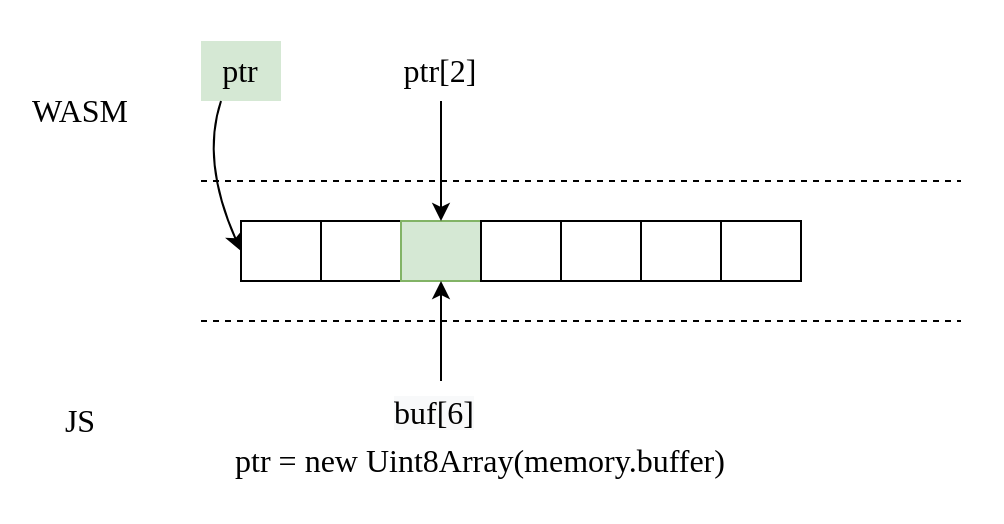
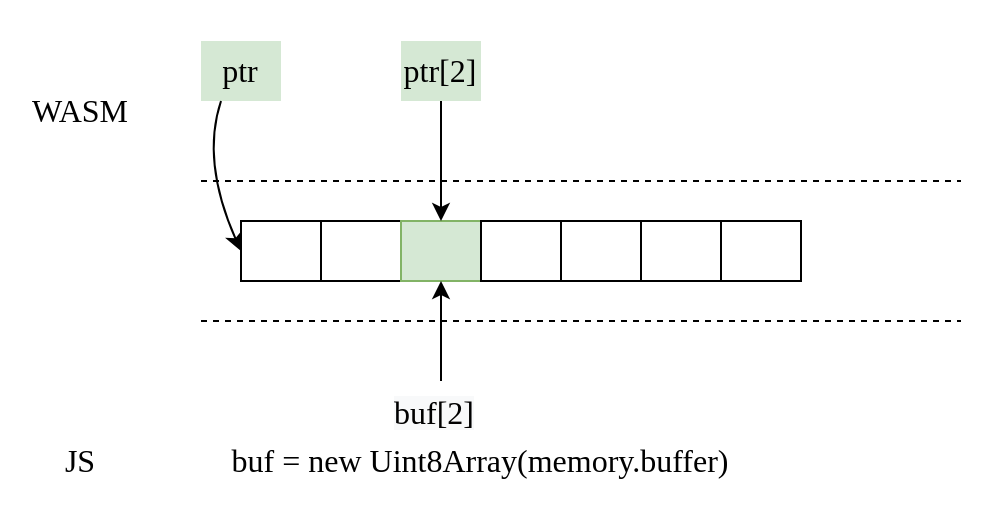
- <mxCell id="19" value="ptr[2]" style="rounded=0;whiteSpace=wrap;html=1;fontFamily=Monoca;fontSize=16;strokeColor=none;" vertex="1" parent="1"><mxGeometry x="200" y="20" width="40" height="30" as="geometry" /></mxCell>
+ <mxCell id="19" value="ptr[2]" style="rounded=0;whiteSpace=wrap;html=1;fontFamily=Monoca;fontSize=16;strokeColor=none;fillColor=#d5e8d4;" vertex="1" parent="1"><mxGeometry x="200" y="20" width="40" height="30" as="geometry" /></mxCell>
- <mxCell id="12" value="JS" style="text;html=1;strokeColor=none;fillColor=none;align=center;verticalAlign=middle;whiteSpace=wrap;rounded=0;fontFamily=Monoca;fontSize=16;" vertex="1" parent="1"><mxGeometry x="20" y="200" width="40" height="20" as="geometry" /></mxCell>
+ <mxCell id="12" value="JS" style="text;html=1;strokeColor=none;fillColor=none;align=center;verticalAlign=middle;whiteSpace=wrap;rounded=0;fontFamily=Monoca;fontSize=16;" vertex="1" parent="1"><mxGeometry x="20" y="220" width="40" height="20" as="geometry" /></mxCell>
- <mxCell id="17" value="&lt;span style=&quot;color: rgb(0 , 0 , 0) ; font-family: &amp;#34;monoca&amp;#34; ; font-size: 16px ; font-style: normal ; font-weight: 400 ; letter-spacing: normal ; text-align: center ; text-indent: 0px ; text-transform: none ; word-spacing: 0px ; background-color: rgb(248 , 249 , 250) ; display: inline ; float: none&quot;&gt;buf[6]&lt;/span&gt;" style="text;whiteSpace=wrap;html=1;fontSize=16;fontFamily=Monoca;" vertex="1" parent="1"><mxGeometry x="195" y="190" width="50" height="30" as="geometry" /></mxCell>
+ <mxCell id="17" value="&lt;span style=&quot;color: rgb(0 , 0 , 0) ; font-family: &amp;#34;monoca&amp;#34; ; font-size: 16px ; font-style: normal ; font-weight: 400 ; letter-spacing: normal ; text-align: center ; text-indent: 0px ; text-transform: none ; word-spacing: 0px ; background-color: rgb(248 , 249 , 250) ; display: inline ; float: none&quot;&gt;buf[2]&lt;/span&gt;" style="text;whiteSpace=wrap;html=1;fontSize=16;fontFamily=Monoca;" vertex="1" parent="1"><mxGeometry x="195" y="190" width="50" height="30" as="geometry" /></mxCell>
- <mxCell id="15" value="ptr = new Uint8Array(memory.buffer)" style="text;html=1;strokeColor=none;fillColor=none;align=center;verticalAlign=middle;whiteSpace=wrap;rounded=0;fontFamily=Monoca;fontSize=16;" vertex="1" parent="1"><mxGeometry x="80" y="220" width="320" height="20" as="geometry" /></mxCell>
+ <mxCell id="15" value="buf = new Uint8Array(memory.buffer)" style="text;html=1;strokeColor=none;fillColor=none;align=center;verticalAlign=middle;whiteSpace=wrap;rounded=0;fontFamily=Monoca;fontSize=16;" vertex="1" parent="1"><mxGeometry x="80" y="220" width="320" height="20" as="geometry" /></mxCell>
